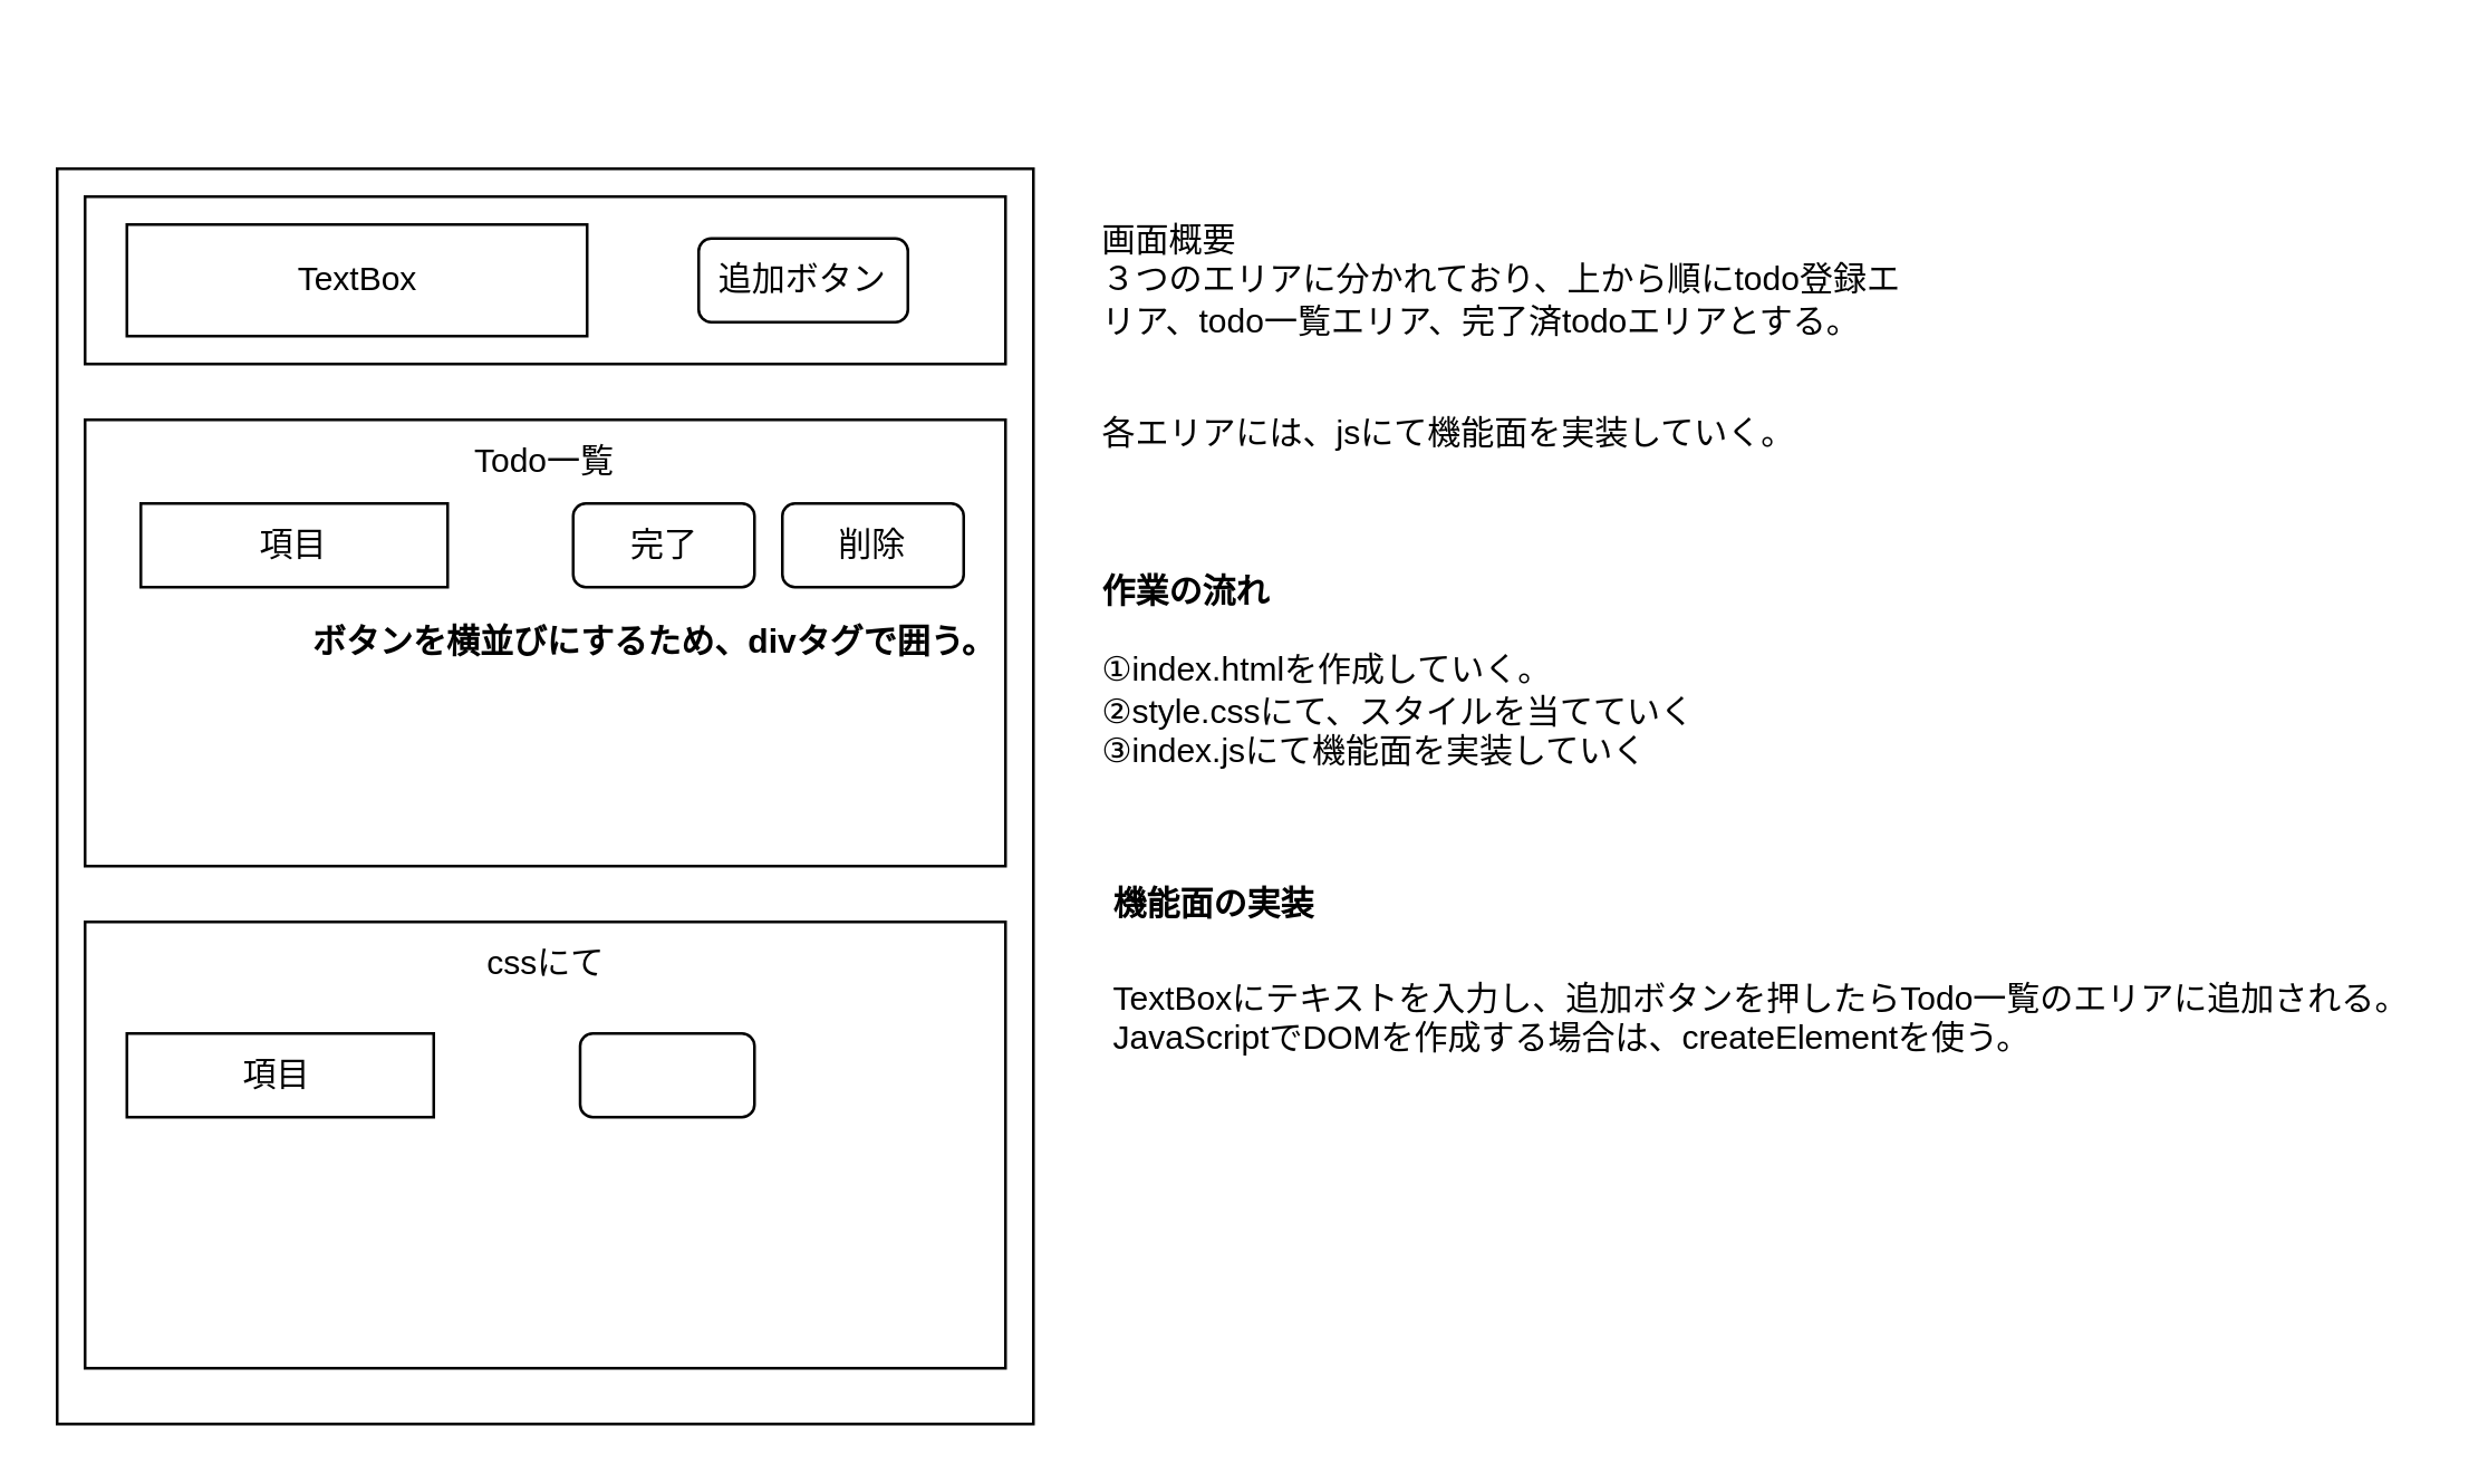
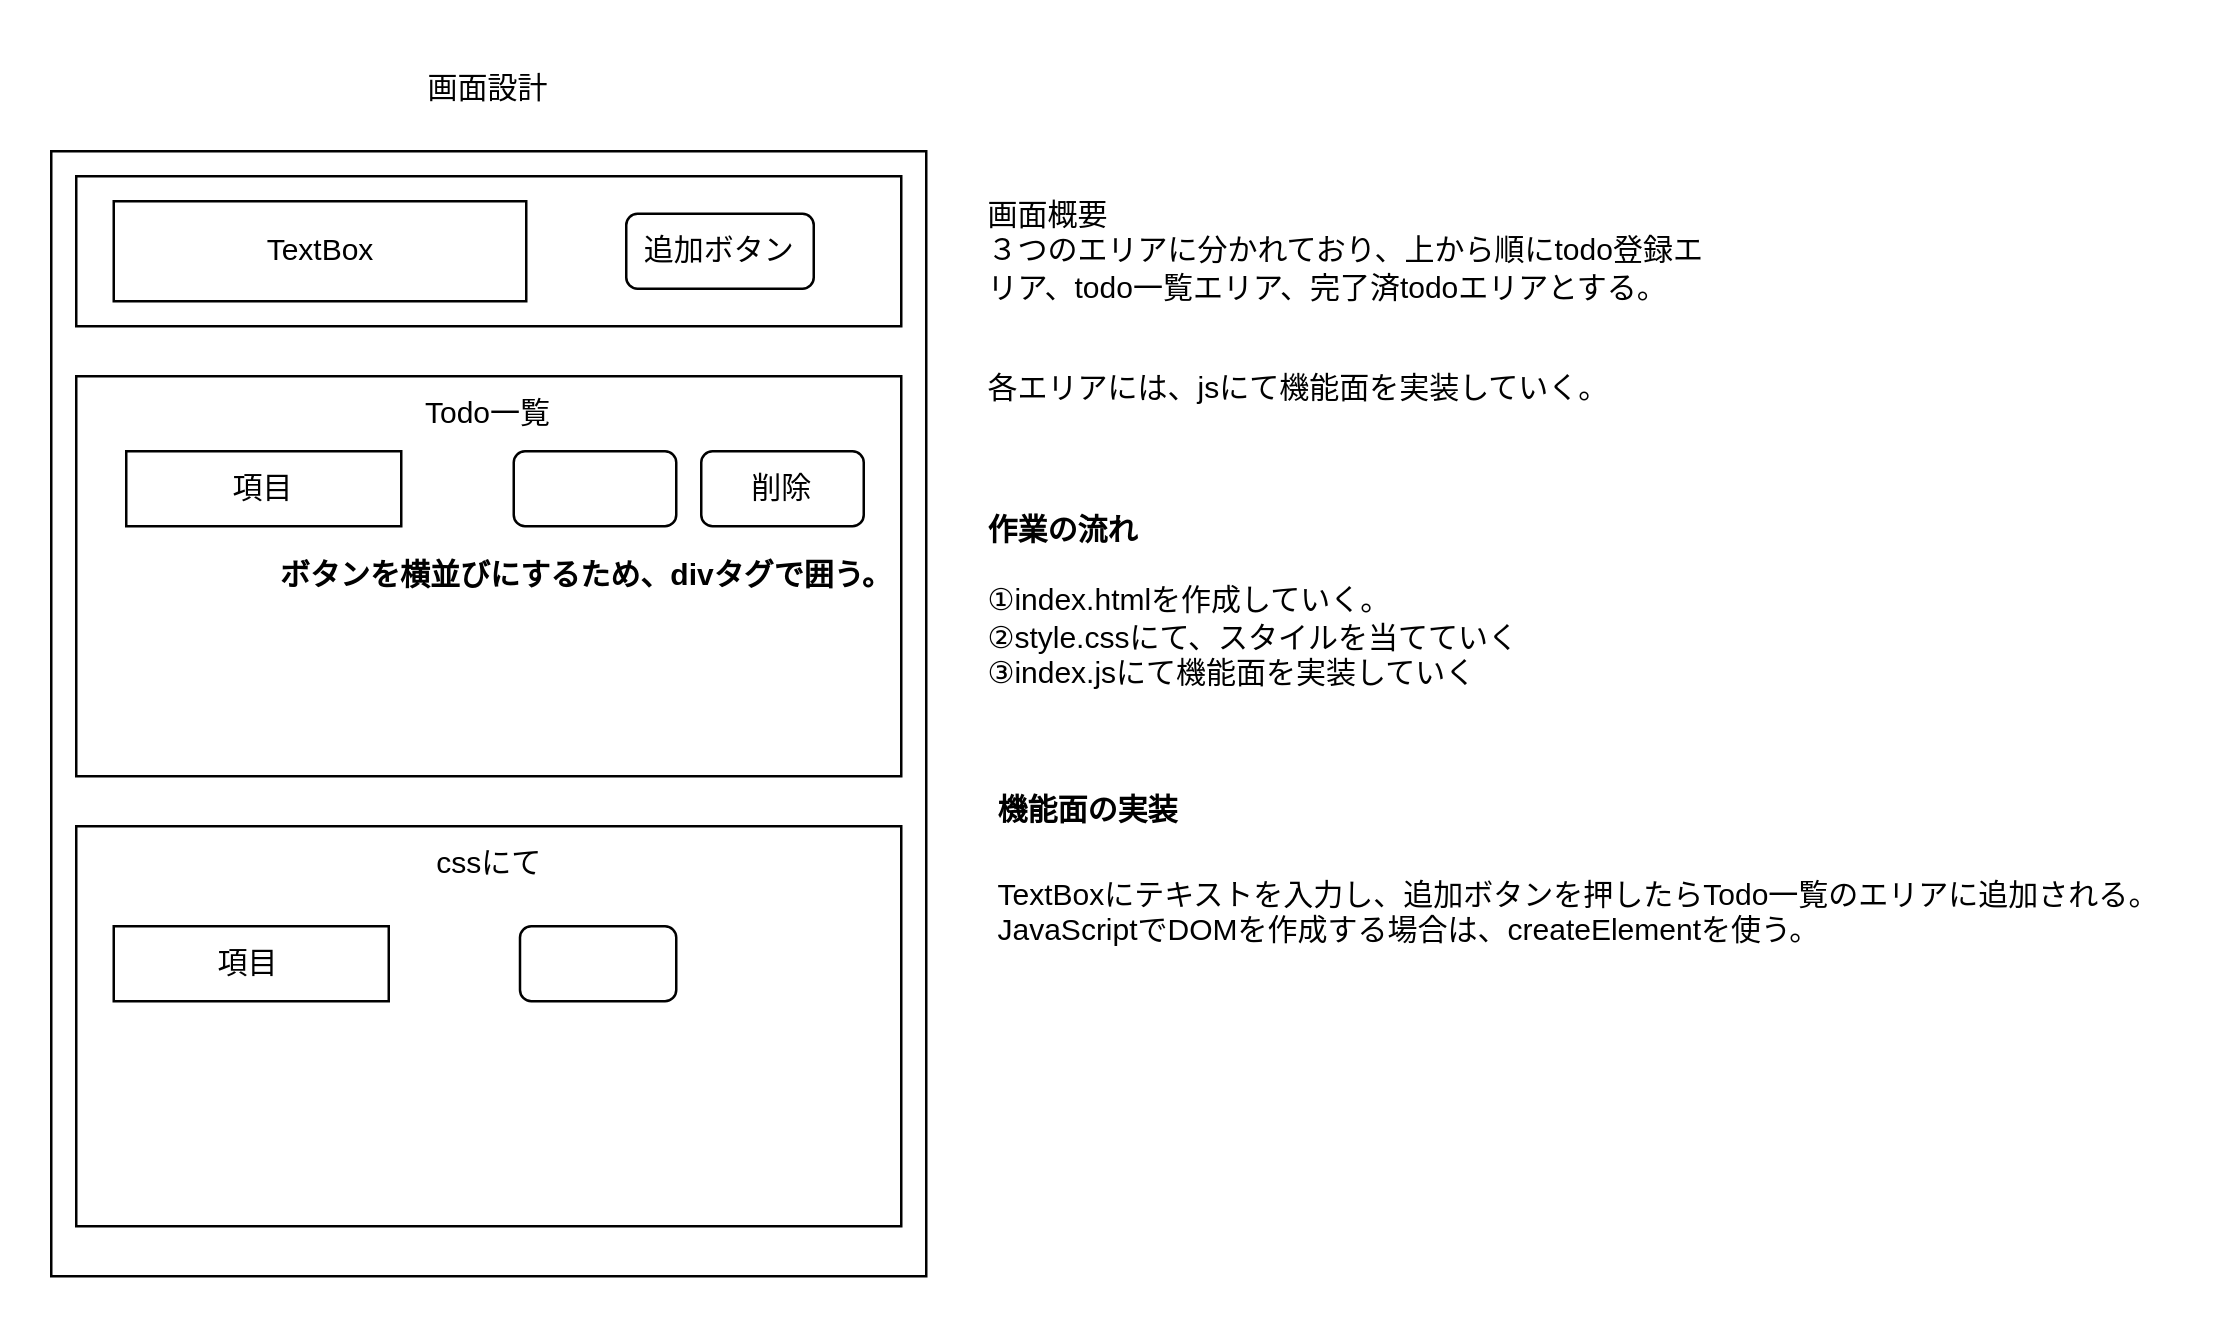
+ <mxCell id="3" value="画面設計" style="text;html=1;strokeColor=none;fillColor=none;align=center;verticalAlign=middle;whiteSpace=wrap;rounded=0;" parent="1" vertex="1"><mxGeometry x="165" width="60" height="30" as="geometry" y="20" /></mxCell>
- <mxCell id="19" value="完了" style="text;html=1;strokeColor=none;fillColor=none;align=center;verticalAlign=middle;whiteSpace=wrap;rounded=0;" parent="1" vertex="1"><mxGeometry x="207.5" y="180" width="60" height="30" as="geometry" /></mxCell>
